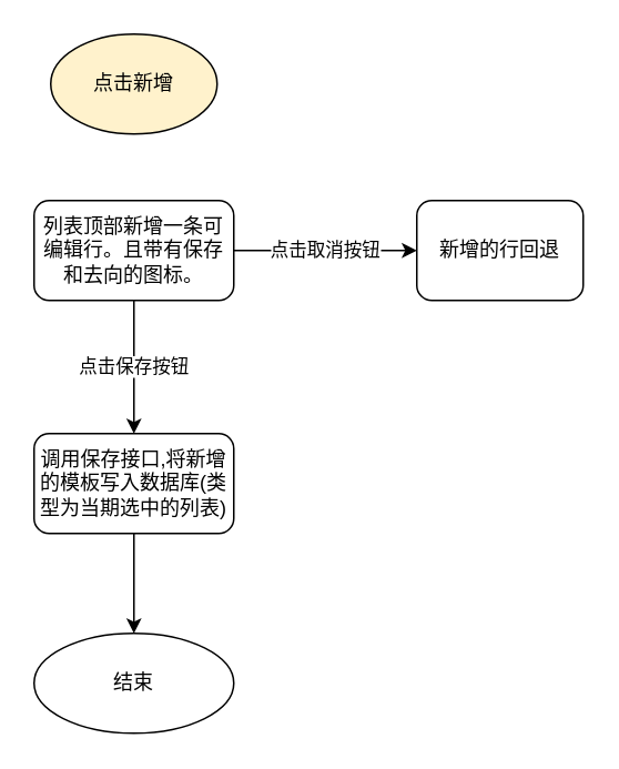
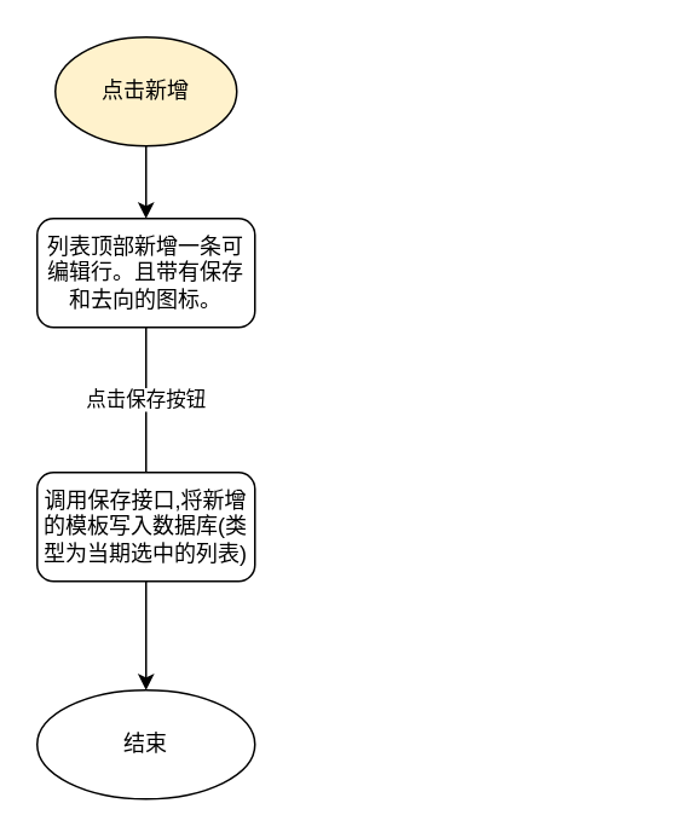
+ <mxCell id="2" value="" style="edgeStyle=orthogonalEdgeStyle;rounded=0;orthogonalLoop=1;jettySize=auto;html=1;" edge="1" parent="1" source="3" target="5"><mxGeometry relative="1" as="geometry" /></mxCell>
- <mxCell id="4" value="点击取消按钮" style="edgeStyle=orthogonalEdgeStyle;rounded=0;orthogonalLoop=1;jettySize=auto;html=1;" edge="1" parent="1" source="5" target="7"><mxGeometry relative="1" as="geometry" /></mxCell>
- <mxCell id="7" value="新增的行回退" style="rounded=1;whiteSpace=wrap;html=1;" vertex="1" parent="1"><mxGeometry x="250" y="120" width="100" height="60" as="geometry" /></mxCell>
- <mxCell id="6" value="点击保存按钮" style="edgeStyle=orthogonalEdgeStyle;rounded=0;orthogonalLoop=1;jettySize=auto;html=1;fontStyle=0;exitX=0.5;exitY=1;exitDx=0;exitDy=0;" edge="1" parent="1" source="5" target="9"><mxGeometry relative="1" as="geometry"><mxPoint x="80" y="310" as="sourcePoint" /></mxGeometry></mxCell>
+ <mxCell id="6" value="点击保存按钮" style="edgeStyle=orthogonalEdgeStyle;rounded=0;orthogonalLoop=1;jettySize=auto;html=1;fontStyle=0;exitX=0.5;exitY=1;exitDx=0;exitDy=0;endArrow=none;" edge="1" parent="1" source="5" target="9"><mxGeometry relative="1" as="geometry"><mxPoint x="80" y="310" as="sourcePoint" /></mxGeometry></mxCell>
